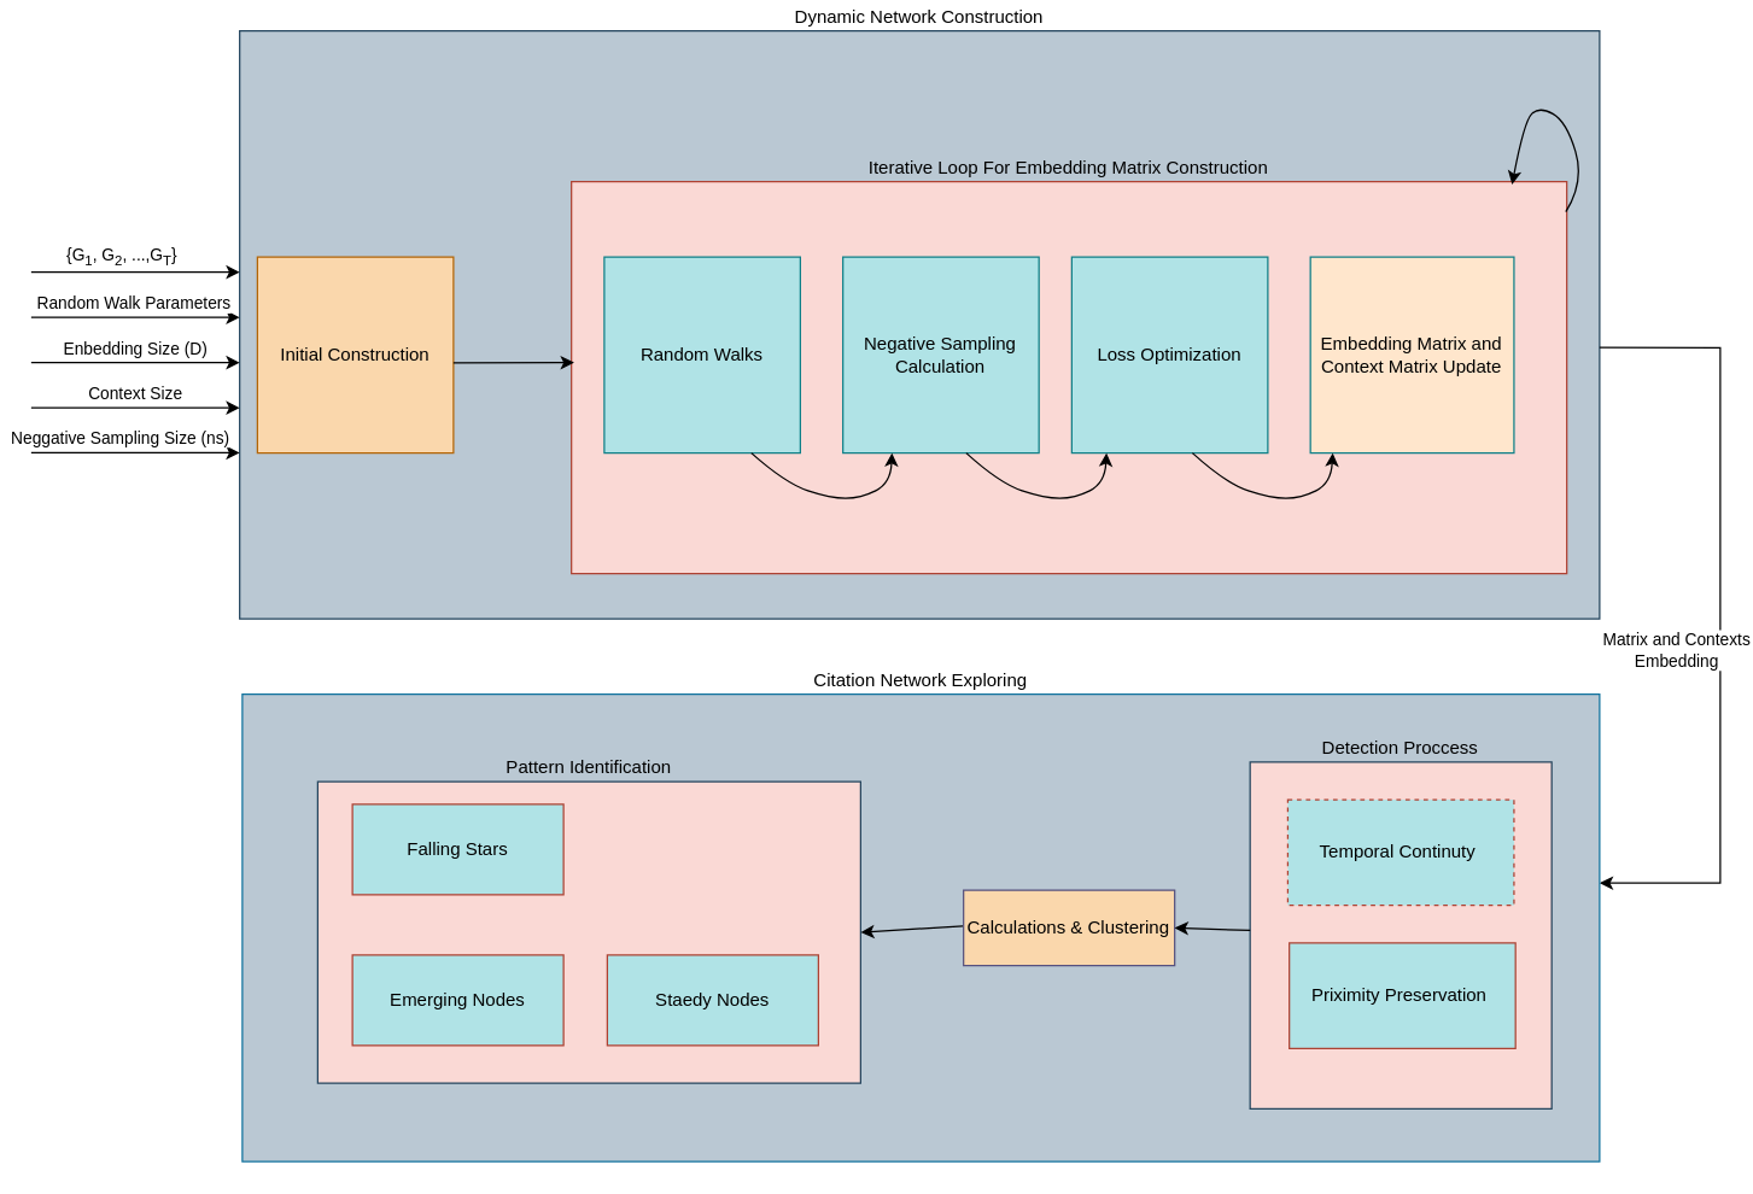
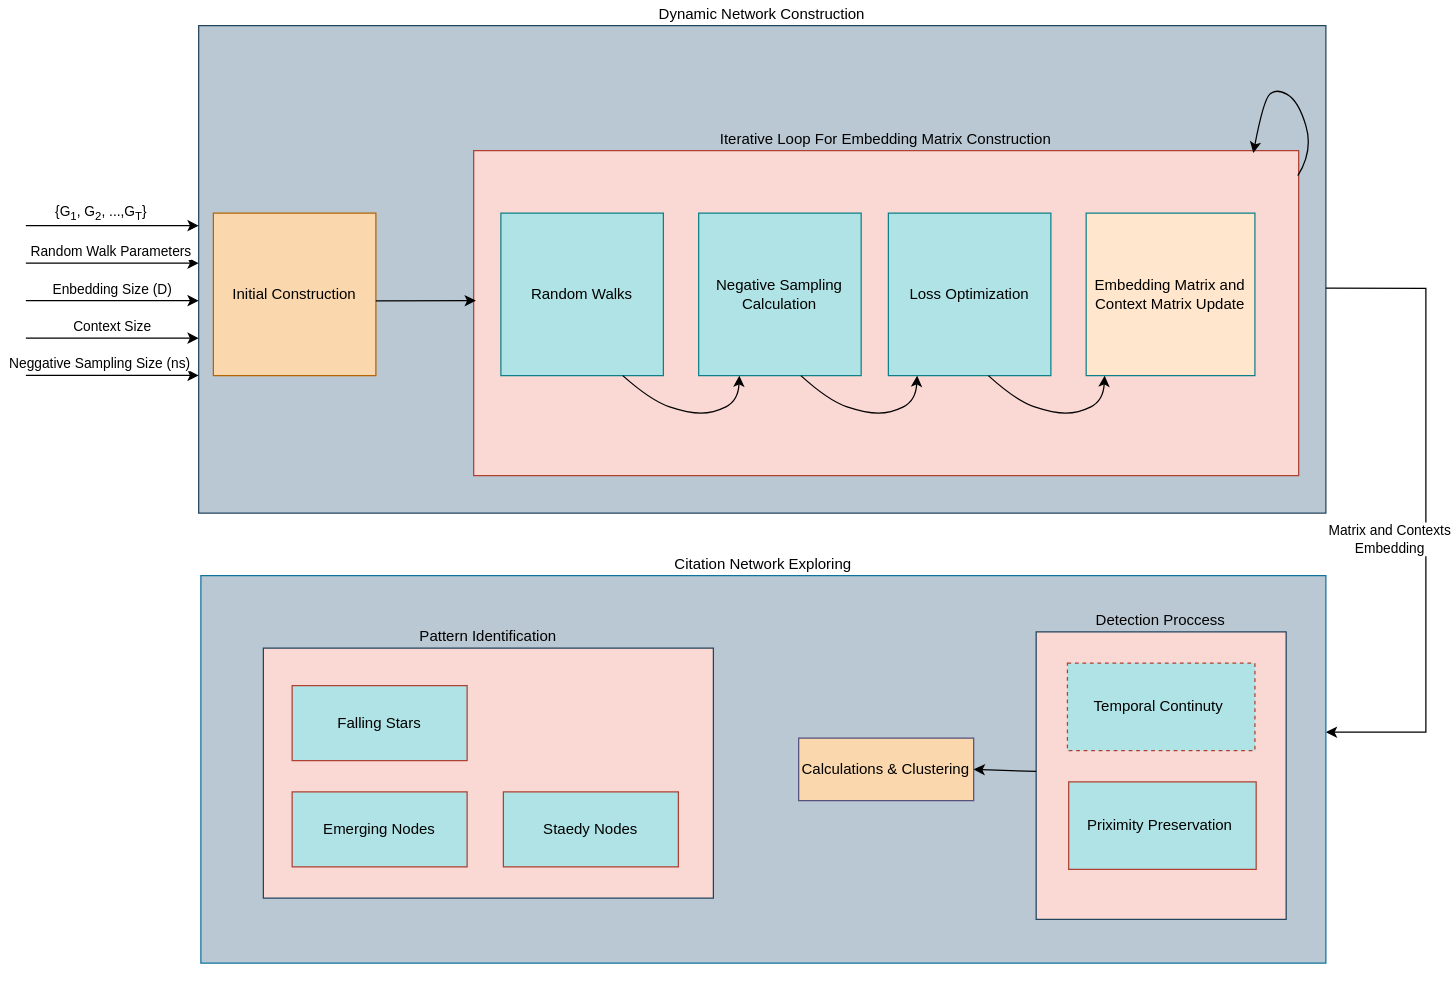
- <mxCell id="40" value="Falling Stars" style="rounded=0;whiteSpace=wrap;html=1;fillColor=#b0e3e6;strokeColor=#ae4132;" parent="1" vertex="1"><mxGeometry x="233" y="533" width="140" height="60" as="geometry" /></mxCell>
+ <mxCell id="40" value="Falling Stars" style="rounded=0;whiteSpace=wrap;html=1;fillColor=#b0e3e6;strokeColor=#ae4132;" parent="1" vertex="1"><mxGeometry x="233" y="548" width="140" height="60" as="geometry" /></mxCell>
- <mxCell id="44" value="" style="endArrow=classic;html=1;rounded=0;entryX=1;entryY=0.5;entryDx=0;entryDy=0;exitX=-0.004;exitY=0.476;exitDx=0;exitDy=0;exitPerimeter=0;" parent="1" source="38" target="39" edge="1"><mxGeometry width="50" height="50" relative="1" as="geometry"><mxPoint x="640" y="620" as="sourcePoint" /><mxPoint x="588.24" y="619.66" as="targetPoint" /></mxGeometry></mxCell>
